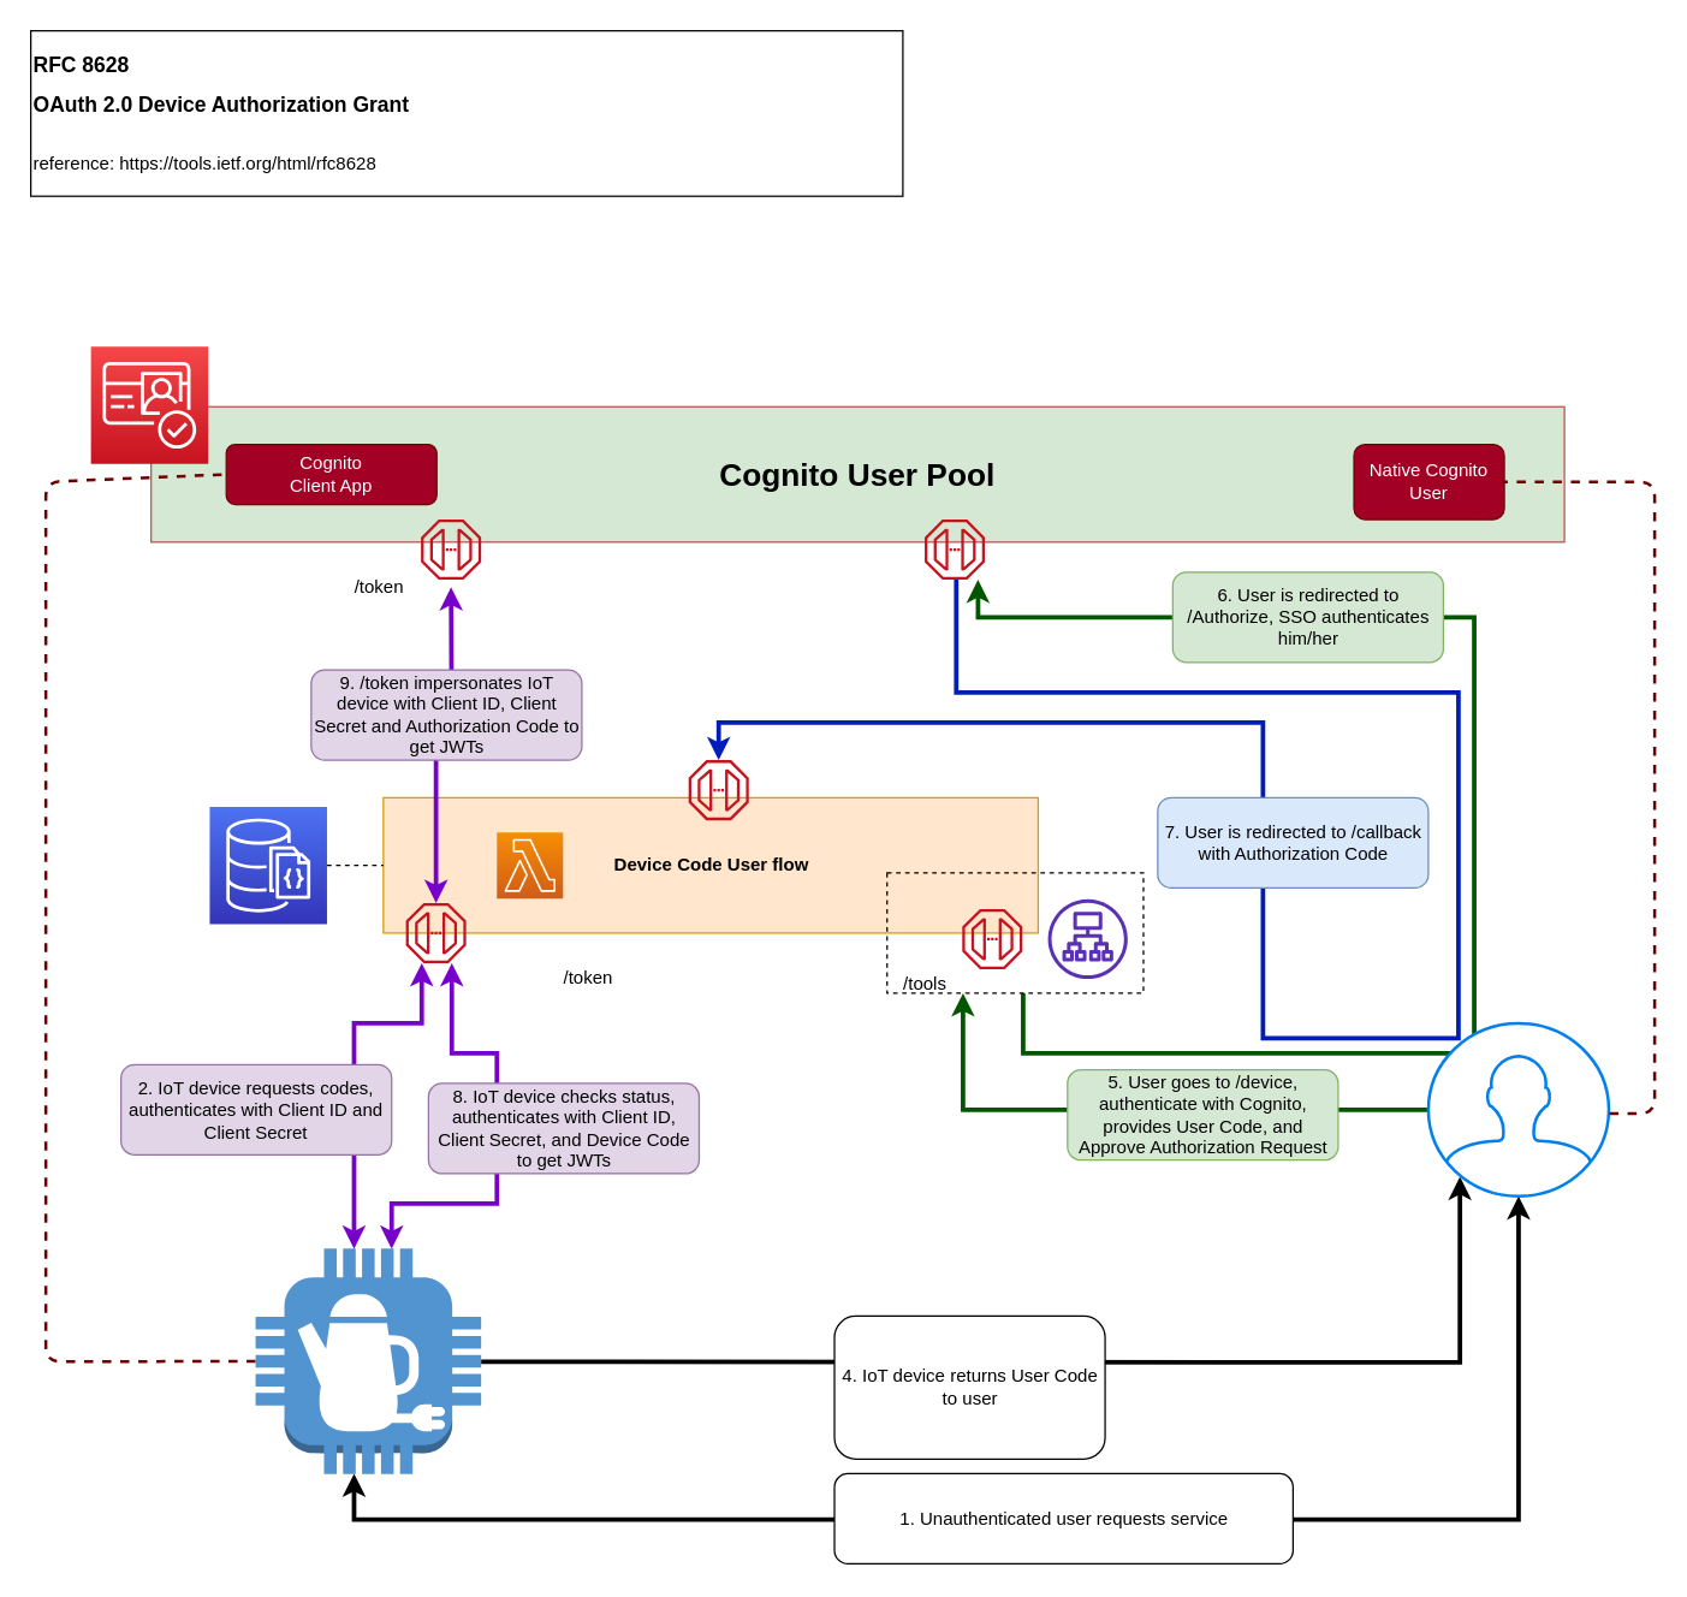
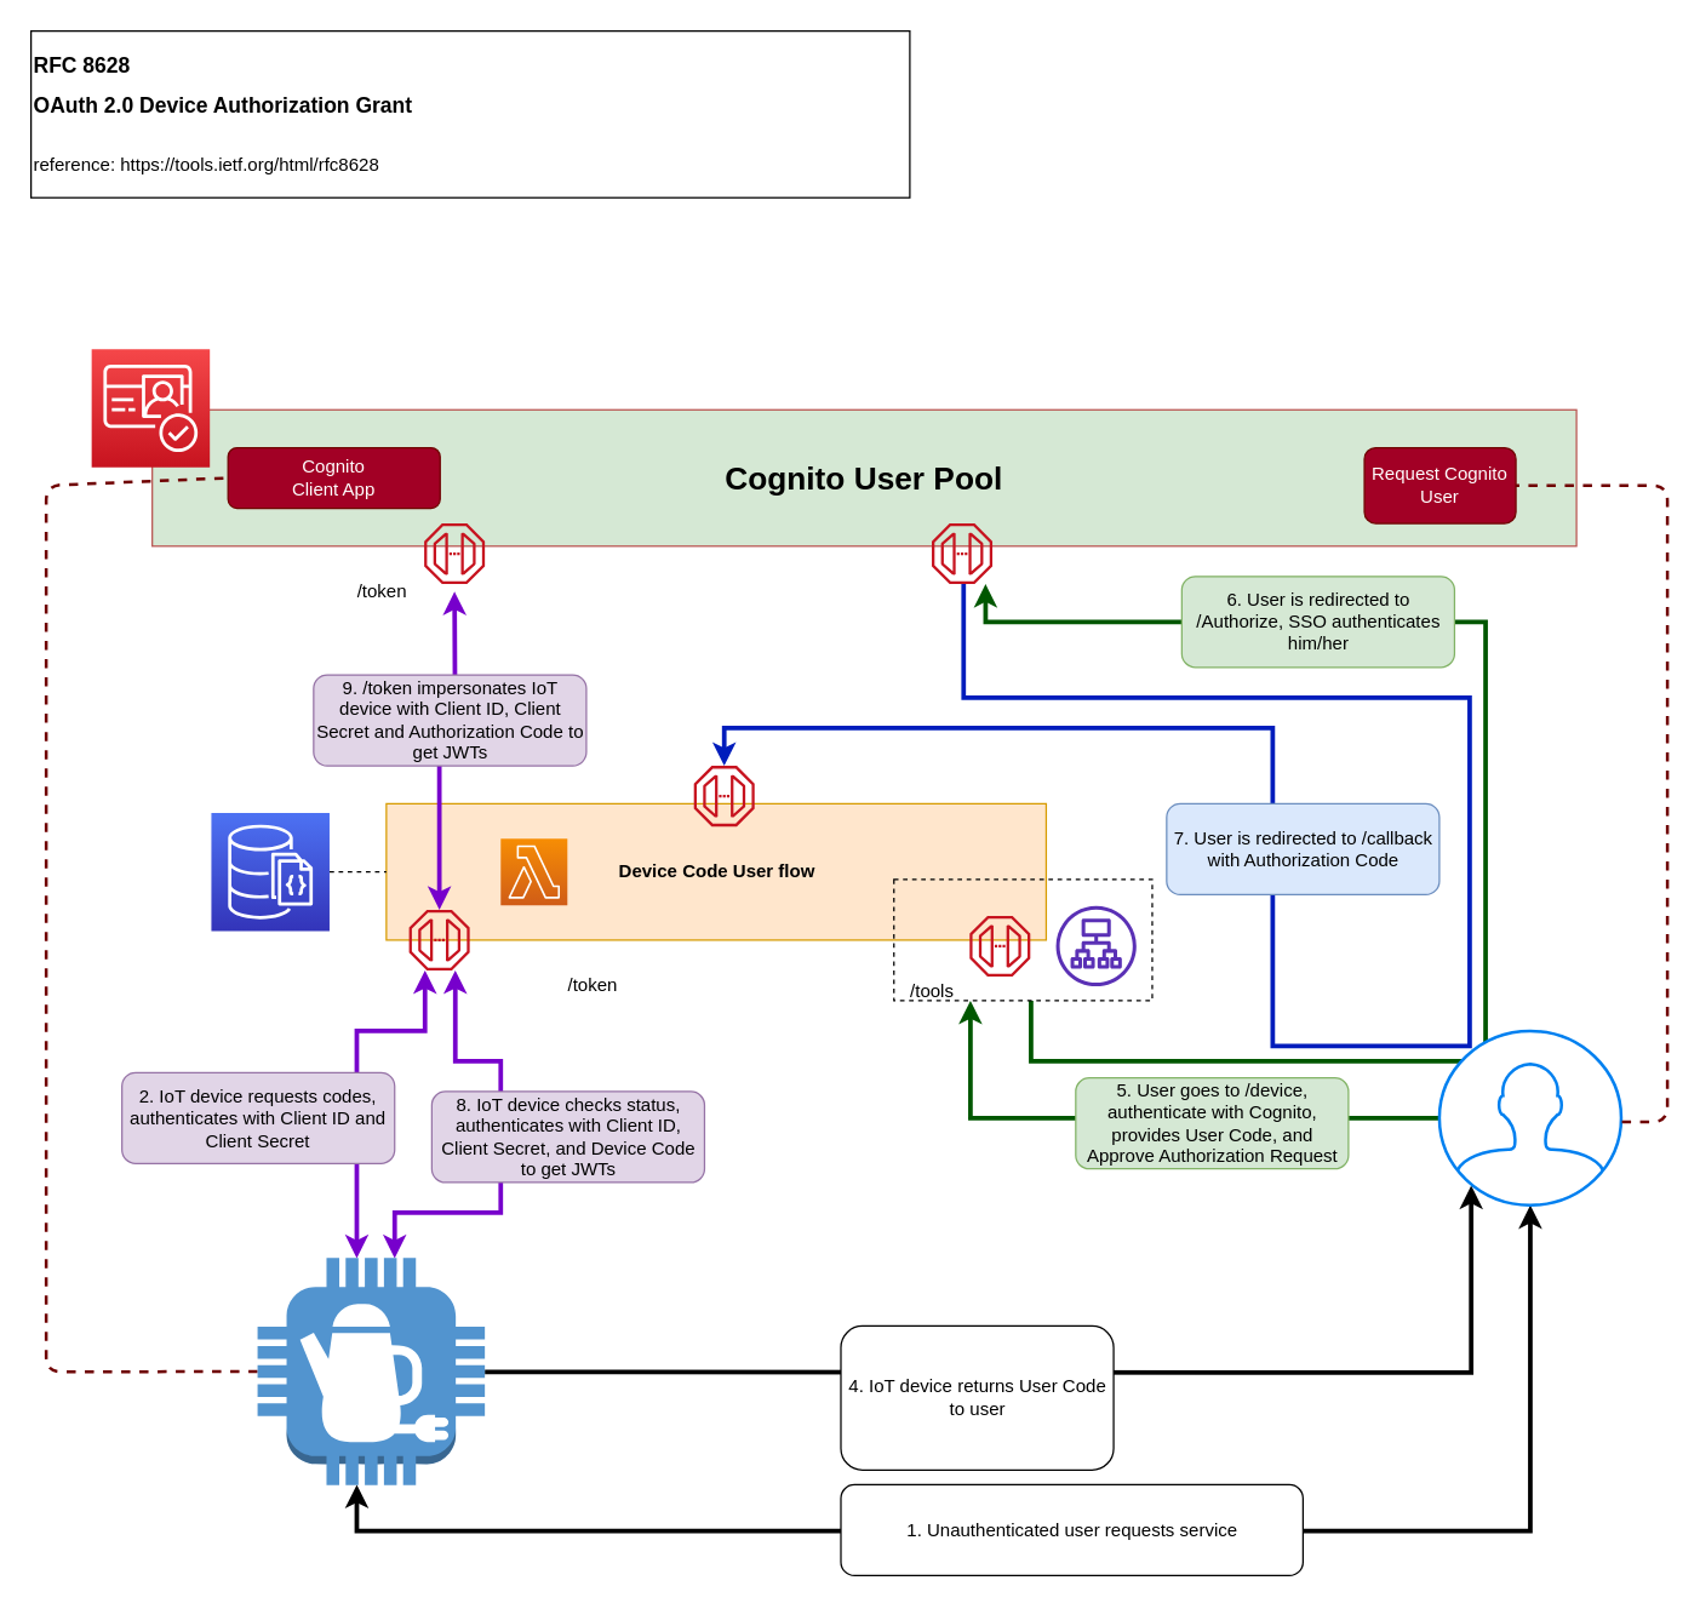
- <mxCell id="37" value="Native Cognito User" style="rounded=1;whiteSpace=wrap;html=1;fontSize=12;fillColor=#a20025;strokeColor=#6F0000;fontColor=#ffffff;" vertex="1" parent="1"><mxGeometry x="900" y="295" width="100" height="50" as="geometry" /></mxCell>
+ <mxCell id="37" value="Request Cognito User" style="rounded=1;whiteSpace=wrap;html=1;fontSize=12;fillColor=#a20025;strokeColor=#6F0000;fontColor=#ffffff;" vertex="1" parent="1"><mxGeometry x="900" y="295" width="100" height="50" as="geometry" /></mxCell>
